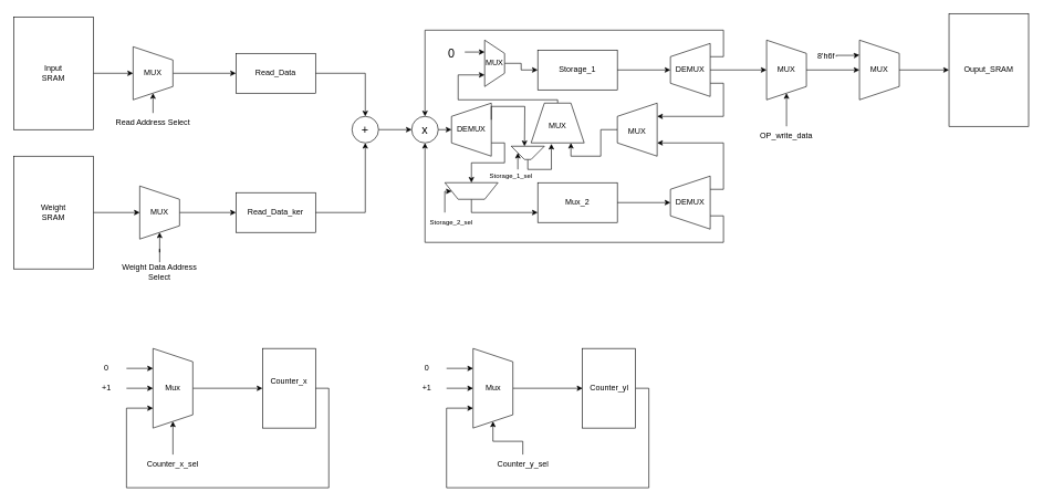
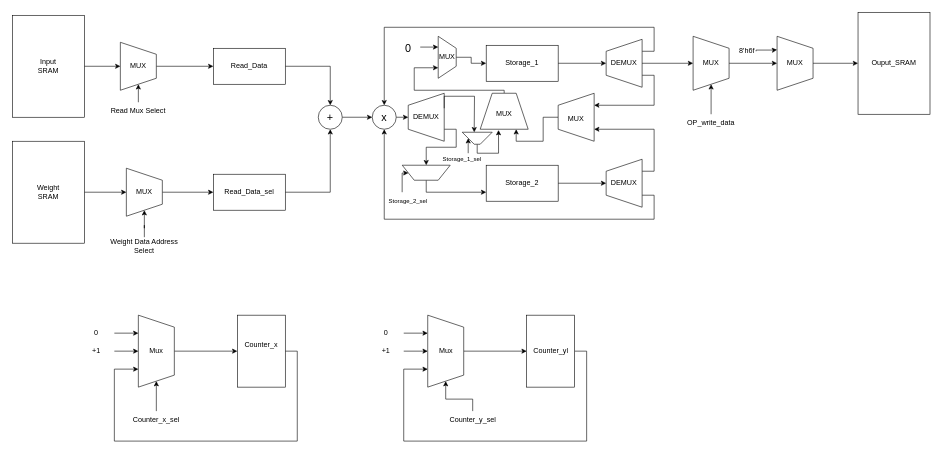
- <mxCell id="60" value="Read Address Select" style="text;html=1;strokeColor=none;fillColor=none;align=center;verticalAlign=middle;whiteSpace=wrap;rounded=0;" vertex="1" parent="1"><mxGeometry x="165" y="170" width="130" height="30" as="geometry" /></mxCell>
+ <mxCell id="60" value="Read Mux Select" style="text;html=1;strokeColor=none;fillColor=none;align=center;verticalAlign=middle;whiteSpace=wrap;rounded=0;" vertex="1" parent="1"><mxGeometry x="165" y="170" width="130" height="30" as="geometry" /></mxCell>
- <mxCell id="45" value="Mux_2" style="text;html=1;strokeColor=none;fillColor=none;align=center;verticalAlign=middle;whiteSpace=wrap;rounded=0;" parent="1" vertex="1"><mxGeometry x="840" y="290" width="60" height="30" as="geometry" /></mxCell>
+ <mxCell id="45" value="Storage_2" style="text;html=1;strokeColor=none;fillColor=none;align=center;verticalAlign=middle;whiteSpace=wrap;rounded=0;" parent="1" vertex="1"><mxGeometry x="840" y="290" width="60" height="30" as="geometry" /></mxCell>
- <mxCell id="41" value="Read_Data_ker" style="text;html=1;strokeColor=none;fillColor=none;align=center;verticalAlign=middle;whiteSpace=wrap;rounded=0;" parent="1" vertex="1"><mxGeometry x="370" y="305" width="90" height="30" as="geometry" /></mxCell>
+ <mxCell id="41" value="Read_Data_sel" style="text;html=1;strokeColor=none;fillColor=none;align=center;verticalAlign=middle;whiteSpace=wrap;rounded=0;" parent="1" vertex="1"><mxGeometry x="370" y="305" width="90" height="30" as="geometry" /></mxCell>
